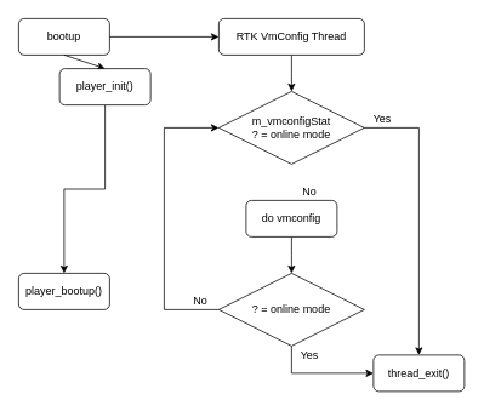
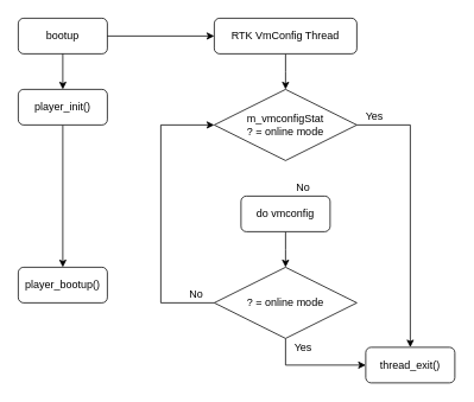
- <mxCell id="5" value="player_init()" style="rounded=1;whiteSpace=wrap;html=1;" vertex="1" parent="1"><mxGeometry x="65" y="75" width="100" height="40" as="geometry" /></mxCell>
+ <mxCell id="5" value="player_init()" style="rounded=1;whiteSpace=wrap;html=1;" vertex="1" parent="1"><mxGeometry x="20" y="100" width="100" height="40" as="geometry" /></mxCell>
